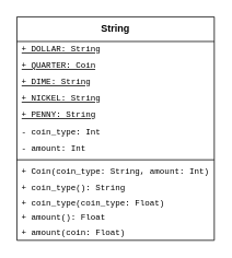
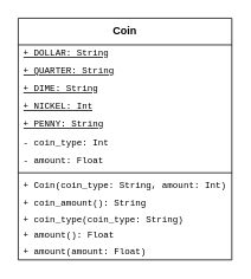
- <mxCell id="2" value="String" style="swimlane;fontStyle=1;align=center;verticalAlign=top;childLayout=stackLayout;horizontal=1;startSize=30;horizontalStack=0;resizeParent=1;resizeParentMax=0;resizeLast=0;collapsible=0;marginBottom=0;whiteSpace=wrap;html=1;" parent="1" vertex="1"><mxGeometry x="20" y="20" width="240" height="272" as="geometry" /></mxCell>
+ <mxCell id="2" value="Coin" style="swimlane;fontStyle=1;align=center;verticalAlign=top;childLayout=stackLayout;horizontal=1;startSize=30;horizontalStack=0;resizeParent=1;resizeParentMax=0;resizeLast=0;collapsible=0;marginBottom=0;whiteSpace=wrap;html=1;" parent="1" vertex="1"><mxGeometry x="20" y="20" width="240" height="272" as="geometry" /></mxCell>
- <mxCell id="4" value="+ QUARTER: Coin" style="text;strokeColor=none;fillColor=none;align=left;verticalAlign=middle;spacingLeft=4;spacingRight=4;overflow=hidden;rotatable=0;points=[[0,0.5],[1,0.5]];portConstraint=eastwest;whiteSpace=wrap;html=1;fontSize=10;fontFamily=Courier New;fontStyle=4" parent="2" vertex="1"><mxGeometry y="50" width="240" height="20" as="geometry" /></mxCell>
+ <mxCell id="4" value="+ QUARTER: String" style="text;strokeColor=none;fillColor=none;align=left;verticalAlign=middle;spacingLeft=4;spacingRight=4;overflow=hidden;rotatable=0;points=[[0,0.5],[1,0.5]];portConstraint=eastwest;whiteSpace=wrap;html=1;fontSize=10;fontFamily=Courier New;fontStyle=4" parent="2" vertex="1"><mxGeometry y="50" width="240" height="20" as="geometry" /></mxCell>
- <mxCell id="6" value="+ NICKEL: String" style="text;strokeColor=none;fillColor=none;align=left;verticalAlign=middle;spacingLeft=4;spacingRight=4;overflow=hidden;rotatable=0;points=[[0,0.5],[1,0.5]];portConstraint=eastwest;whiteSpace=wrap;html=1;fontSize=10;fontFamily=Courier New;fontStyle=4" parent="2" vertex="1"><mxGeometry y="90" width="240" height="20" as="geometry" /></mxCell>
+ <mxCell id="6" value="+ NICKEL: Int" style="text;strokeColor=none;fillColor=none;align=left;verticalAlign=middle;spacingLeft=4;spacingRight=4;overflow=hidden;rotatable=0;points=[[0,0.5],[1,0.5]];portConstraint=eastwest;whiteSpace=wrap;html=1;fontSize=10;fontFamily=Courier New;fontStyle=4" parent="2" vertex="1"><mxGeometry y="90" width="240" height="20" as="geometry" /></mxCell>
- <mxCell id="9" value="- amount: Int" style="text;strokeColor=none;fillColor=none;align=left;verticalAlign=middle;spacingLeft=4;spacingRight=4;overflow=hidden;rotatable=0;points=[[0,0.5],[1,0.5]];portConstraint=eastwest;whiteSpace=wrap;html=1;fontSize=10;fontFamily=Courier New;" parent="2" vertex="1"><mxGeometry y="150" width="240" height="20" as="geometry" /></mxCell>
+ <mxCell id="9" value="- amount: Float" style="text;strokeColor=none;fillColor=none;align=left;verticalAlign=middle;spacingLeft=4;spacingRight=4;overflow=hidden;rotatable=0;points=[[0,0.5],[1,0.5]];portConstraint=eastwest;whiteSpace=wrap;html=1;fontSize=10;fontFamily=Courier New;" parent="2" vertex="1"><mxGeometry y="150" width="240" height="20" as="geometry" /></mxCell>
- <mxCell id="12" value="+ coin_type(&lt;span style=&quot;background-color: initial; font-size: 10px;&quot;&gt;): String&lt;/span&gt;" style="text;strokeColor=none;fillColor=none;align=left;verticalAlign=middle;spacingLeft=4;spacingRight=4;overflow=hidden;rotatable=0;points=[[0,0.5],[1,0.5]];portConstraint=eastwest;whiteSpace=wrap;html=1;fontSize=10;fontFamily=Courier New;" parent="2" vertex="1"><mxGeometry y="200" width="240" height="18" as="geometry" /></mxCell>
+ <mxCell id="12" value="+ coin_amount(&lt;span style=&quot;background-color: initial; font-size: 10px;&quot;&gt;): String&lt;/span&gt;" style="text;strokeColor=none;fillColor=none;align=left;verticalAlign=middle;spacingLeft=4;spacingRight=4;overflow=hidden;rotatable=0;points=[[0,0.5],[1,0.5]];portConstraint=eastwest;whiteSpace=wrap;html=1;fontSize=10;fontFamily=Courier New;" parent="2" vertex="1"><mxGeometry y="200" width="240" height="18" as="geometry" /></mxCell>
- <mxCell id="13" value="+ coin_type(coin_type: Float&lt;span style=&quot;background-color: initial; font-size: 10px;&quot;&gt;)&lt;/span&gt;" style="text;strokeColor=none;fillColor=none;align=left;verticalAlign=middle;spacingLeft=4;spacingRight=4;overflow=hidden;rotatable=0;points=[[0,0.5],[1,0.5]];portConstraint=eastwest;whiteSpace=wrap;html=1;fontSize=10;fontFamily=Courier New;" parent="2" vertex="1"><mxGeometry y="218" width="240" height="18" as="geometry" /></mxCell>
+ <mxCell id="13" value="+ coin_type(coin_type: String&lt;span style=&quot;background-color: initial; font-size: 10px;&quot;&gt;)&lt;/span&gt;" style="text;strokeColor=none;fillColor=none;align=left;verticalAlign=middle;spacingLeft=4;spacingRight=4;overflow=hidden;rotatable=0;points=[[0,0.5],[1,0.5]];portConstraint=eastwest;whiteSpace=wrap;html=1;fontSize=10;fontFamily=Courier New;" parent="2" vertex="1"><mxGeometry y="218" width="240" height="18" as="geometry" /></mxCell>
- <mxCell id="15" value="+ amount(coin: Float)" style="text;strokeColor=none;fillColor=none;align=left;verticalAlign=middle;spacingLeft=4;spacingRight=4;overflow=hidden;rotatable=0;points=[[0,0.5],[1,0.5]];portConstraint=eastwest;whiteSpace=wrap;html=1;fontSize=10;fontFamily=Courier New;" parent="2" vertex="1"><mxGeometry y="254" width="240" height="18" as="geometry" /></mxCell>
+ <mxCell id="15" value="+ amount(amount: Float)" style="text;strokeColor=none;fillColor=none;align=left;verticalAlign=middle;spacingLeft=4;spacingRight=4;overflow=hidden;rotatable=0;points=[[0,0.5],[1,0.5]];portConstraint=eastwest;whiteSpace=wrap;html=1;fontSize=10;fontFamily=Courier New;" parent="2" vertex="1"><mxGeometry y="254" width="240" height="18" as="geometry" /></mxCell>
